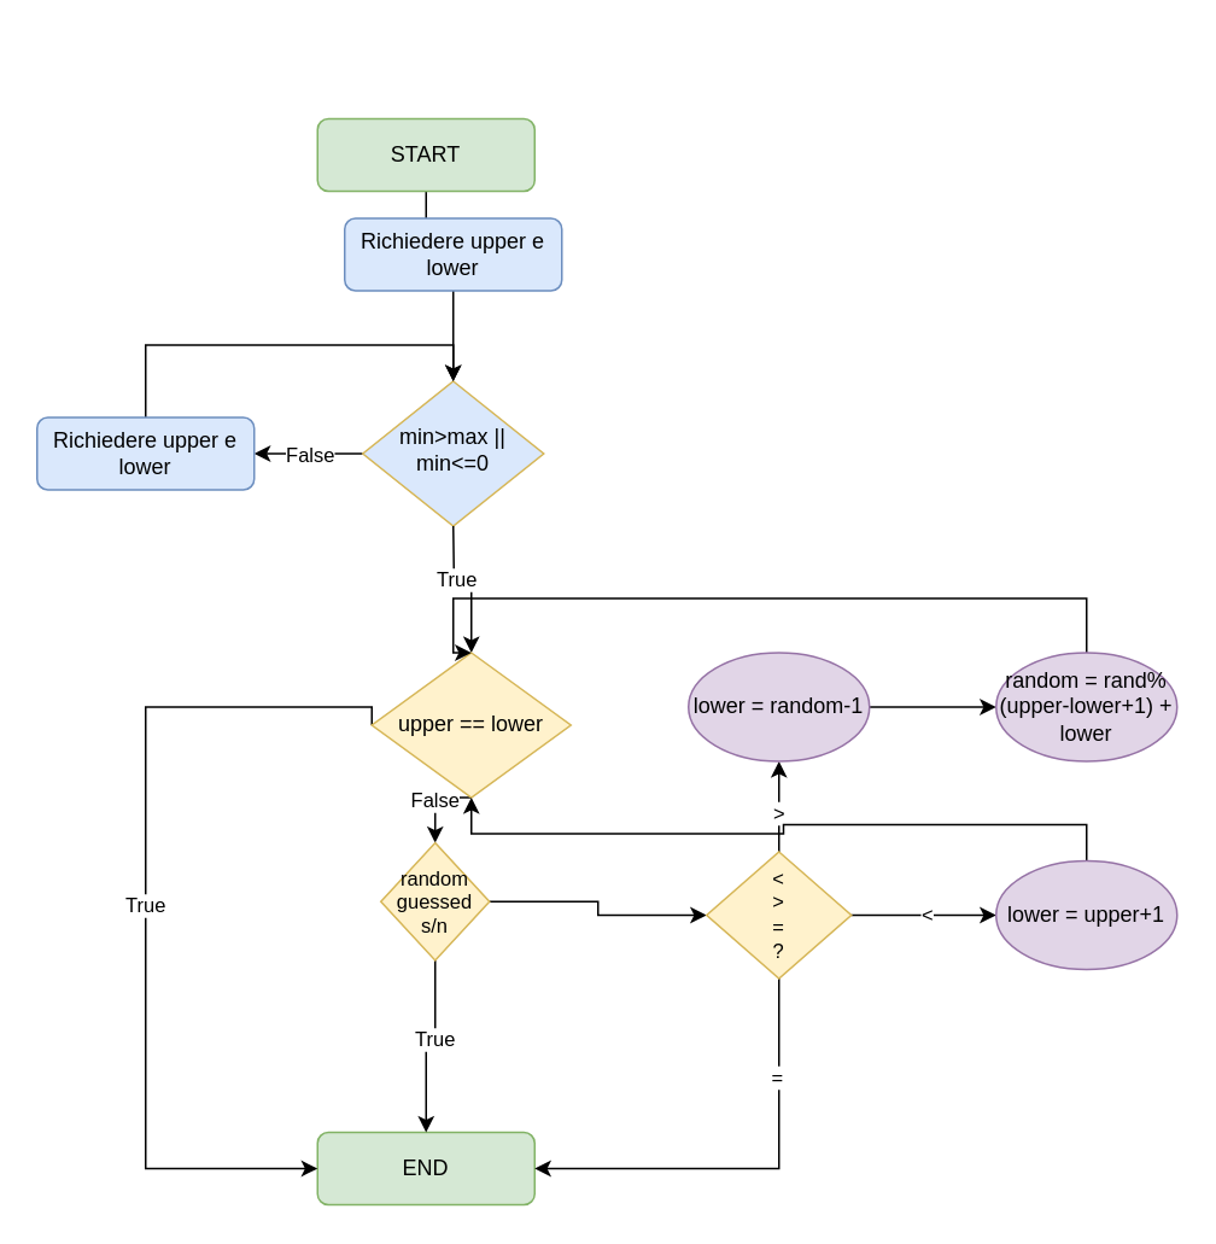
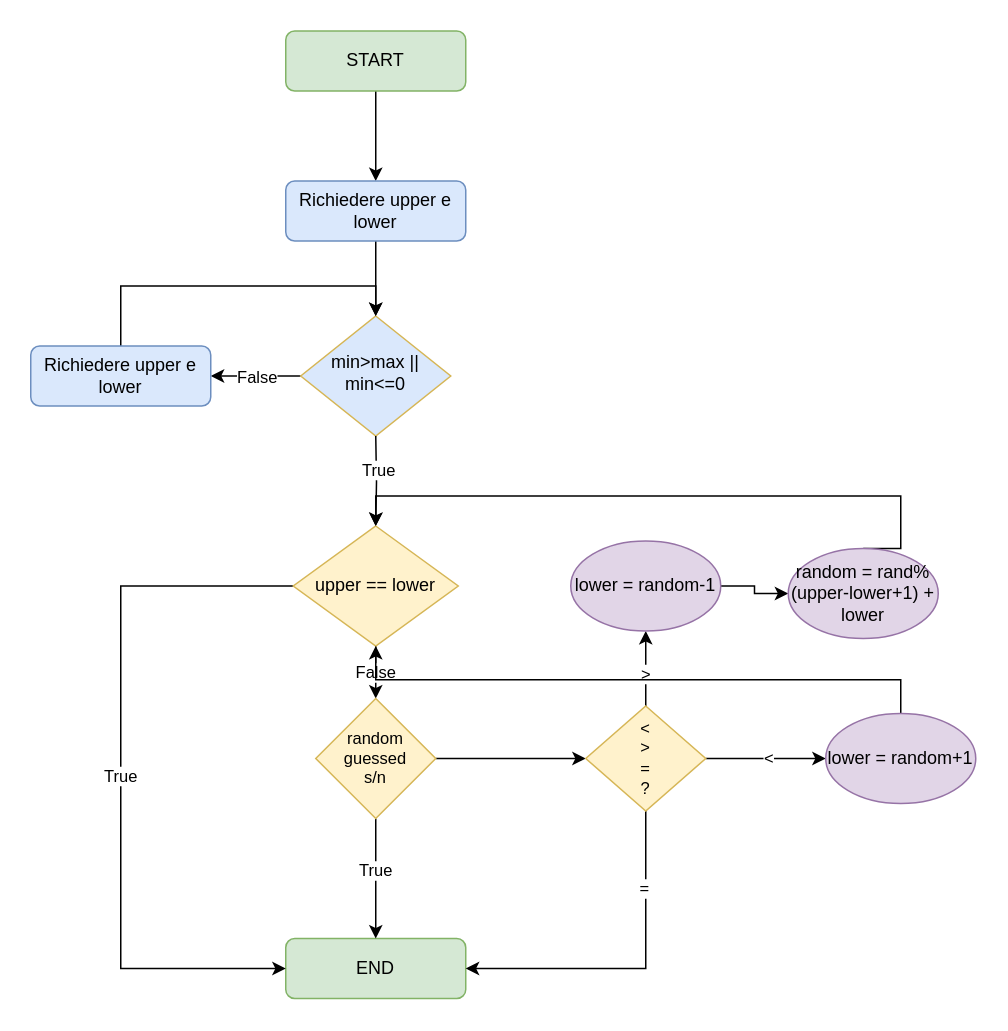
- <mxCell id="3" value="START" style="rounded=1;whiteSpace=wrap;html=1;fontSize=12;glass=0;strokeWidth=1;shadow=0;fillColor=#d5e8d4;strokeColor=#82b366;" parent="1" vertex="1"><mxGeometry x="175" y="65" width="120" height="40" as="geometry" /></mxCell>
+ <mxCell id="3" value="START" style="rounded=1;whiteSpace=wrap;html=1;fontSize=12;glass=0;strokeWidth=1;shadow=0;fillColor=#d5e8d4;strokeColor=#82b366;" parent="1" vertex="1"><mxGeometry x="190" y="20" width="120" height="40" as="geometry" /></mxCell>
- <mxCell id="35" value="random = rand%(upper-lower+1) + lower" style="ellipse;whiteSpace=wrap;html=1;fillColor=#e1d5e7;strokeColor=#9673a6;" parent="1" vertex="1"><mxGeometry x="550" y="360" width="100" height="60" as="geometry" /></mxCell>
+ <mxCell id="35" value="random = rand%(upper-lower+1) + lower" style="ellipse;whiteSpace=wrap;html=1;fillColor=#e1d5e7;strokeColor=#9673a6;" parent="1" vertex="1"><mxGeometry x="525" y="365" width="100" height="60" as="geometry" /></mxCell>
- <mxCell id="14" value="upper == lower" style="rhombus;whiteSpace=wrap;html=1;fontSize=12;fillColor=#fff2cc;strokeColor=#d6b656;" parent="1" vertex="1"><mxGeometry x="205" y="360" width="110" height="80" as="geometry" /></mxCell>
+ <mxCell id="14" value="upper == lower" style="rhombus;whiteSpace=wrap;html=1;fontSize=12;fillColor=#fff2cc;strokeColor=#d6b656;" parent="1" vertex="1"><mxGeometry x="195" y="350" width="110" height="80" as="geometry" /></mxCell>
- <mxCell id="18" value="&lt;div style=&quot;font-size: 11px&quot;&gt;&lt;font style=&quot;font-size: 11px&quot;&gt;random guessed&lt;/font&gt;&lt;/div&gt;&lt;div style=&quot;font-size: 11px&quot;&gt;&lt;font style=&quot;font-size: 11px&quot;&gt;&lt;font style=&quot;font-size: 11px&quot;&gt;s/n&lt;/font&gt;&lt;br&gt;&lt;/font&gt;&lt;/div&gt;" style="rhombus;whiteSpace=wrap;html=1;fontSize=12;fillColor=#fff2cc;strokeColor=#d6b656;" parent="1" vertex="1"><mxGeometry x="210" y="465" width="60" height="65" as="geometry" /></mxCell>
+ <mxCell id="18" value="&lt;div style=&quot;font-size: 11px&quot;&gt;&lt;font style=&quot;font-size: 11px&quot;&gt;random guessed&lt;/font&gt;&lt;/div&gt;&lt;div style=&quot;font-size: 11px&quot;&gt;&lt;font style=&quot;font-size: 11px&quot;&gt;&lt;font style=&quot;font-size: 11px&quot;&gt;s/n&lt;/font&gt;&lt;br&gt;&lt;/font&gt;&lt;/div&gt;" style="rhombus;whiteSpace=wrap;html=1;fontSize=12;fillColor=#fff2cc;strokeColor=#d6b656;" parent="1" vertex="1"><mxGeometry x="210" y="465" width="80" height="80" as="geometry" /></mxCell>
- <mxCell id="31" value="lower = upper+1" style="ellipse;whiteSpace=wrap;html=1;fillColor=#e1d5e7;strokeColor=#9673a6;" parent="1" vertex="1"><mxGeometry x="550" y="475" width="100" height="60" as="geometry" /></mxCell>
+ <mxCell id="31" value="lower = random+1" style="ellipse;whiteSpace=wrap;html=1;fillColor=#e1d5e7;strokeColor=#9673a6;" parent="1" vertex="1"><mxGeometry x="550" y="475" width="100" height="60" as="geometry" /></mxCell>
- <mxCell id="7" value="END" style="rounded=1;whiteSpace=wrap;html=1;fontSize=12;glass=0;strokeWidth=1;shadow=0;fillColor=#d5e8d4;strokeColor=#82b366;" parent="1" vertex="1"><mxGeometry x="175" y="625" width="120" height="40" as="geometry" /></mxCell>
+ <mxCell id="7" value="END" style="rounded=1;whiteSpace=wrap;html=1;fontSize=12;glass=0;strokeWidth=1;shadow=0;fillColor=#d5e8d4;strokeColor=#82b366;" parent="1" vertex="1"><mxGeometry x="190" y="625" width="120" height="40" as="geometry" /></mxCell>
